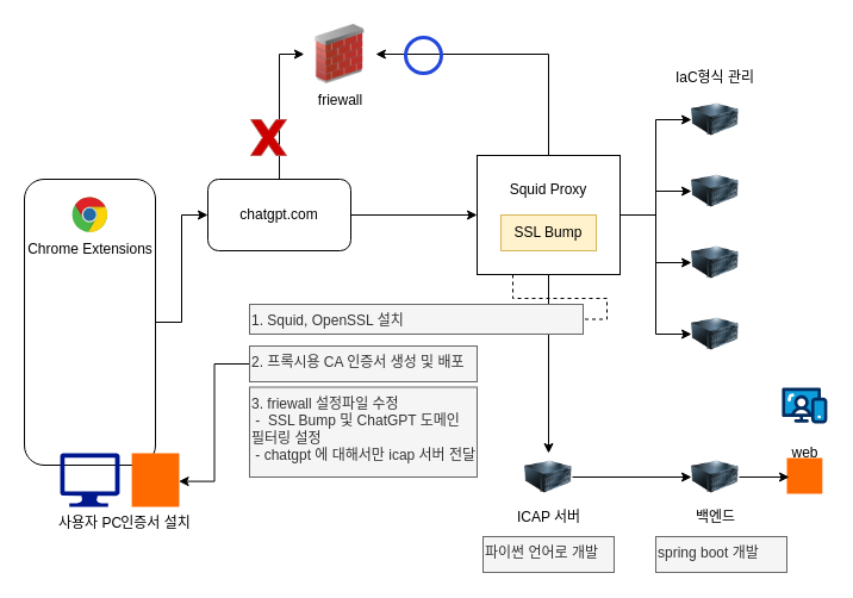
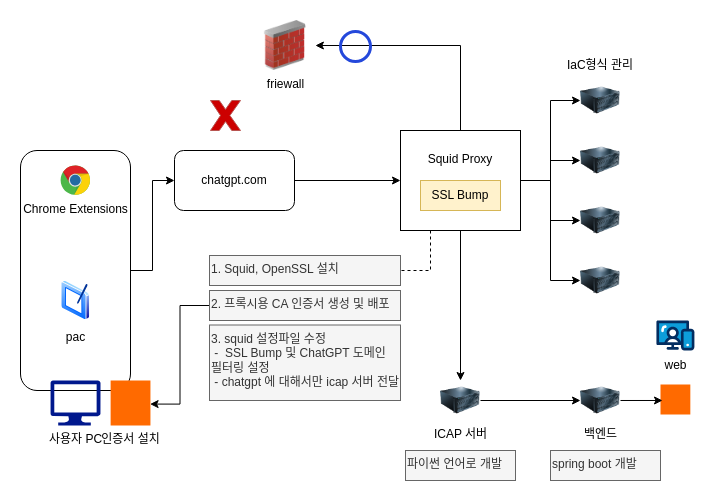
- <mxCell id="14" style="edgeStyle=orthogonalEdgeStyle;rounded=0;orthogonalLoop=1;jettySize=auto;html=1;entryX=0;entryY=0.5;entryDx=0;entryDy=0;" parent="1" source="16" target="17" edge="1"><mxGeometry relative="1" as="geometry" /></mxCell>
- <mxCell id="34" value="1. Squid, OpenSSL 설치&#10;" style="text;whiteSpace=wrap;fillColor=#f5f5f5;fontColor=#333333;strokeColor=#666666;" vertex="1" parent="1"><mxGeometry x="209" y="255" width="280" height="25" as="geometry" /></mxCell>
+ <mxCell id="34" value="1. Squid, OpenSSL 설치&#10;" style="text;whiteSpace=wrap;fillColor=#f5f5f5;fontColor=#333333;strokeColor=#666666;" vertex="1" parent="1"><mxGeometry x="209" y="255" width="191" height="30" as="geometry" /></mxCell>
+ <mxCell id="20" value="pac" style="image;aspect=fixed;perimeter=ellipsePerimeter;html=1;align=center;shadow=0;dashed=0;spacingTop=3;image=img/lib/active_directory/tablet_pc.svg;" parent="1" vertex="1"><mxGeometry x="60.68" y="280" width="29.2" height="40" as="geometry" /></mxCell>
- <mxCell id="31" value="web" style="verticalLabelPosition=bottom;aspect=fixed;html=1;shape=mxgraph.salesforce.web;" parent="1" vertex="1"><mxGeometry x="655.93" y="320" width="37.97" height="40" as="geometry" /></mxCell>
+ <mxCell id="31" value="web" style="verticalLabelPosition=bottom;aspect=fixed;html=1;shape=mxgraph.salesforce.web;" parent="1" vertex="1"><mxGeometry x="655.93" y="320" width="37.97" height="30" as="geometry" /></mxCell>
- <mxCell id="39" value="3. friewall 설정파일 수정&#10; -  SSL Bump 및 ChatGPT 도메인 필터링 설정&#10; - chatgpt 에 대해서만 icap 서버 전달" style="text;whiteSpace=wrap;fillColor=#f5f5f5;fontColor=#333333;strokeColor=#666666;" vertex="1" parent="1"><mxGeometry x="209" y="324.5" width="191" height="75.5" as="geometry" /></mxCell>
+ <mxCell id="39" value="3. squid 설정파일 수정&#10; -  SSL Bump 및 ChatGPT 도메인 필터링 설정&#10; - chatgpt 에 대해서만 icap 서버 전달" style="text;whiteSpace=wrap;fillColor=#f5f5f5;fontColor=#333333;strokeColor=#666666;" vertex="1" parent="1"><mxGeometry x="209" y="324.5" width="191" height="75.5" as="geometry" /></mxCell>
